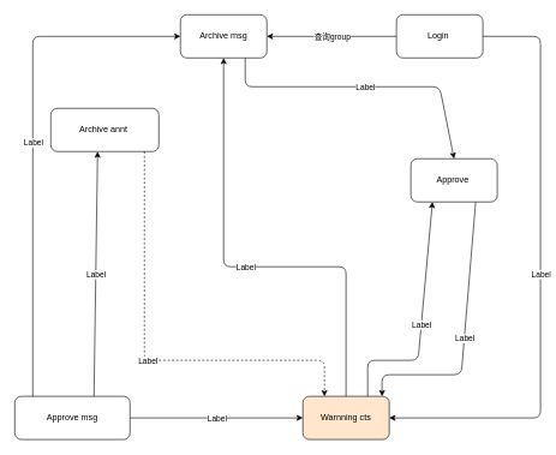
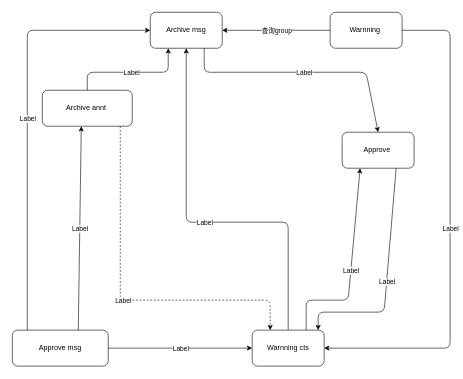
- <mxCell id="7" value="Login&amp;nbsp;" style="rounded=1;whiteSpace=wrap;html=1;" parent="1" vertex="1"><mxGeometry x="550" y="20" width="120" height="60" as="geometry" /></mxCell>
+ <mxCell id="7" value="Warnning&amp;nbsp;" style="rounded=1;whiteSpace=wrap;html=1;" parent="1" vertex="1"><mxGeometry x="550" y="20" width="120" height="60" as="geometry" /></mxCell>
+ <mxCell id="14" value="" style="endArrow=classic;html=1;entryX=0.25;entryY=1;entryDx=0;entryDy=0;exitX=0.5;exitY=0;exitDx=0;exitDy=0;" parent="1" source="2" target="6" edge="1"><mxGeometry relative="1" as="geometry"><mxPoint x="240" y="280" as="sourcePoint" /><mxPoint x="340" y="280" as="targetPoint" /><Array as="points"><mxPoint x="145" y="120" /><mxPoint x="280" y="120" /></Array></mxGeometry></mxCell>
+ <mxCell id="15" value="Label" style="edgeLabel;resizable=0;html=1;align=center;verticalAlign=middle;" parent="14" connectable="0" vertex="1"><mxGeometry relative="1" as="geometry" /></mxCell>
- <mxCell id="4" value="Warnning cts" style="rounded=1;whiteSpace=wrap;html=1;fillColor=#ffe6cc;" parent="1" vertex="1"><mxGeometry x="420" y="550" width="120" height="60" as="geometry" /></mxCell>
+ <mxCell id="4" value="Warnning cts" style="rounded=1;whiteSpace=wrap;html=1;" parent="1" vertex="1"><mxGeometry x="420" y="550" width="120" height="60" as="geometry" /></mxCell>
